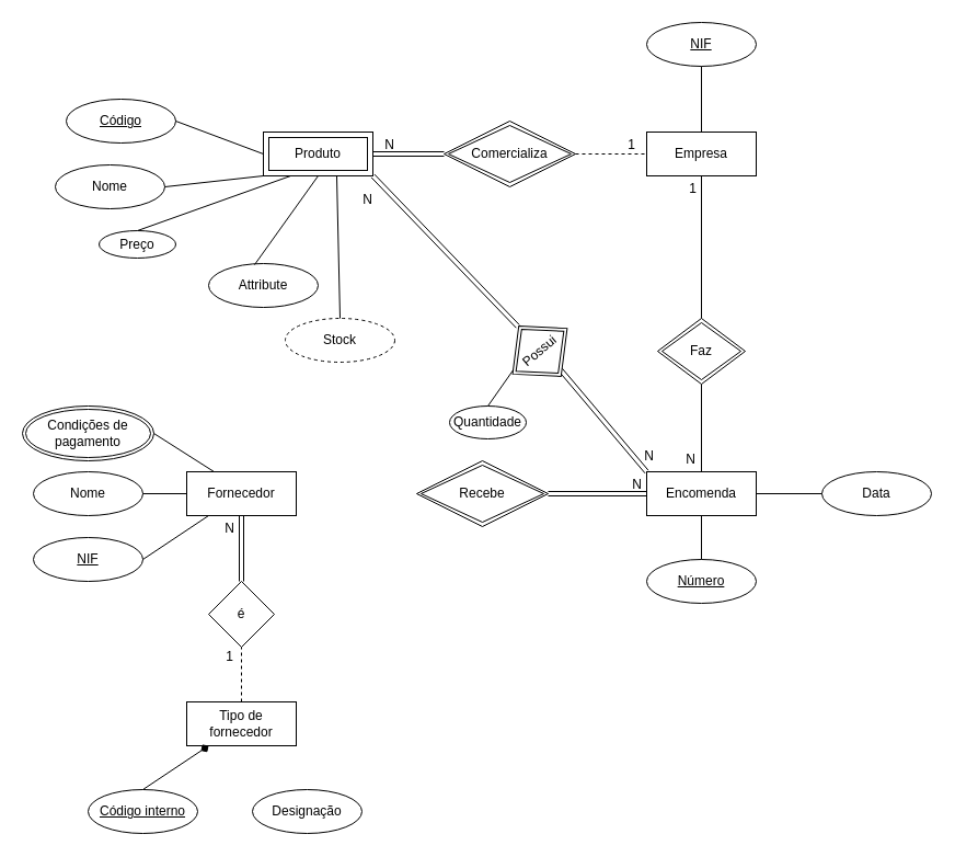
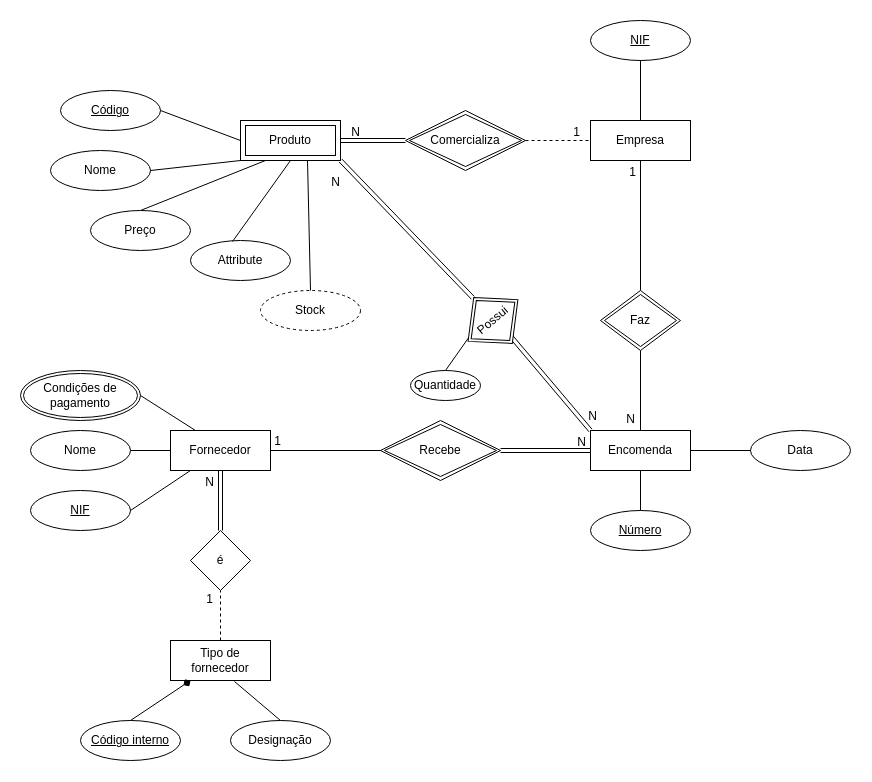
- <mxCell id="4" value="Preço" style="ellipse;whiteSpace=wrap;html=1;align=center;" parent="1" vertex="1"><mxGeometry x="90" y="210" width="70" height="25" as="geometry" /></mxCell>
+ <mxCell id="4" value="Preço" style="ellipse;whiteSpace=wrap;html=1;align=center;" parent="1" vertex="1"><mxGeometry x="90" y="210" width="100" height="40" as="geometry" /></mxCell>
+ <mxCell id="47" value="" style="endArrow=none;html=1;rounded=0;entryX=1;entryY=0.5;entryDx=0;entryDy=0;exitX=0;exitY=0.5;exitDx=0;exitDy=0;" parent="1" source="44" target="27" edge="1"><mxGeometry relative="1" as="geometry"><mxPoint x="380" y="460" as="sourcePoint" /><mxPoint x="540" y="460" as="targetPoint" /></mxGeometry></mxCell>
+ <mxCell id="48" value="1" style="resizable=0;html=1;align=right;verticalAlign=bottom;" parent="47" connectable="0" vertex="1"><mxGeometry x="1" relative="1" as="geometry"><mxPoint x="11" y="-1" as="offset" /></mxGeometry></mxCell>
+ <mxCell id="36" value="" style="endArrow=none;html=1;rounded=0;entryX=0.5;entryY=0;entryDx=0;entryDy=0;exitX=0.64;exitY=1.025;exitDx=0;exitDy=0;exitPerimeter=0;" parent="1" source="32" target="33" edge="1"><mxGeometry width="50" height="50" relative="1" as="geometry"><mxPoint x="340" y="540" as="sourcePoint" /><mxPoint x="390" y="490" as="targetPoint" /></mxGeometry></mxCell>
